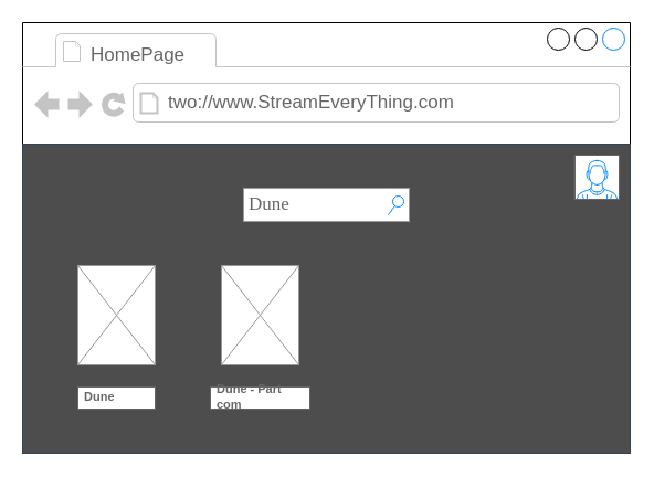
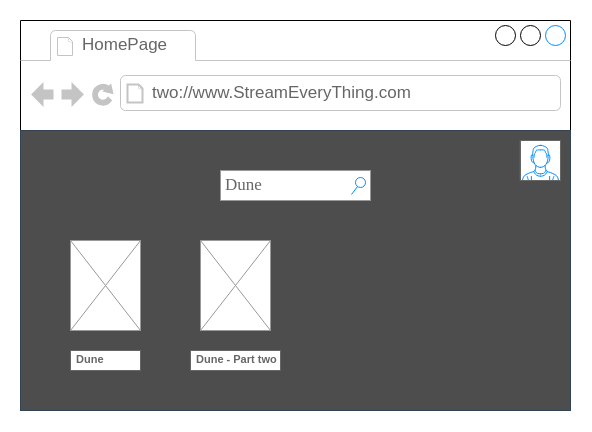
- <mxCell id="3" value="HomePage" style="strokeWidth=1;shadow=0;dashed=0;align=center;html=1;shape=mxgraph.mockup.containers.anchor;fontSize=17;fontColor=#666666;align=left;whiteSpace=wrap;" parent="2" vertex="1"><mxGeometry x="60" y="12" width="160" height="35" as="geometry" /></mxCell>
+ <mxCell id="3" value="HomePage" style="strokeWidth=1;shadow=0;dashed=0;align=center;html=1;shape=mxgraph.mockup.containers.anchor;fontSize=17;fontColor=#666666;align=left;whiteSpace=wrap;" parent="2" vertex="1"><mxGeometry x="60" y="12" width="110" height="26" as="geometry" /></mxCell>
- <mxCell id="8" value="&lt;h6&gt;&lt;span style=&quot;font-size: 11px;&quot;&gt;Dune - Part com&lt;/span&gt;&lt;/h6&gt;" style="strokeWidth=1;shadow=0;dashed=0;align=center;html=1;shape=mxgraph.mockup.text.textBox;fontColor=#666666;align=left;fontSize=17;spacingLeft=4;spacingTop=-3;whiteSpace=wrap;strokeColor=#666666;mainText=" parent="2" vertex="1"><mxGeometry x="170" y="330" width="90" height="20" as="geometry" /></mxCell>
+ <mxCell id="8" value="&lt;h6&gt;&lt;span style=&quot;font-size: 11px;&quot;&gt;Dune - Part two&lt;/span&gt;&lt;/h6&gt;" style="strokeWidth=1;shadow=0;dashed=0;align=center;html=1;shape=mxgraph.mockup.text.textBox;fontColor=#666666;align=left;fontSize=17;spacingLeft=4;spacingTop=-3;whiteSpace=wrap;strokeColor=#666666;mainText=" parent="2" vertex="1"><mxGeometry x="170" y="330" width="90" height="20" as="geometry" /></mxCell>
